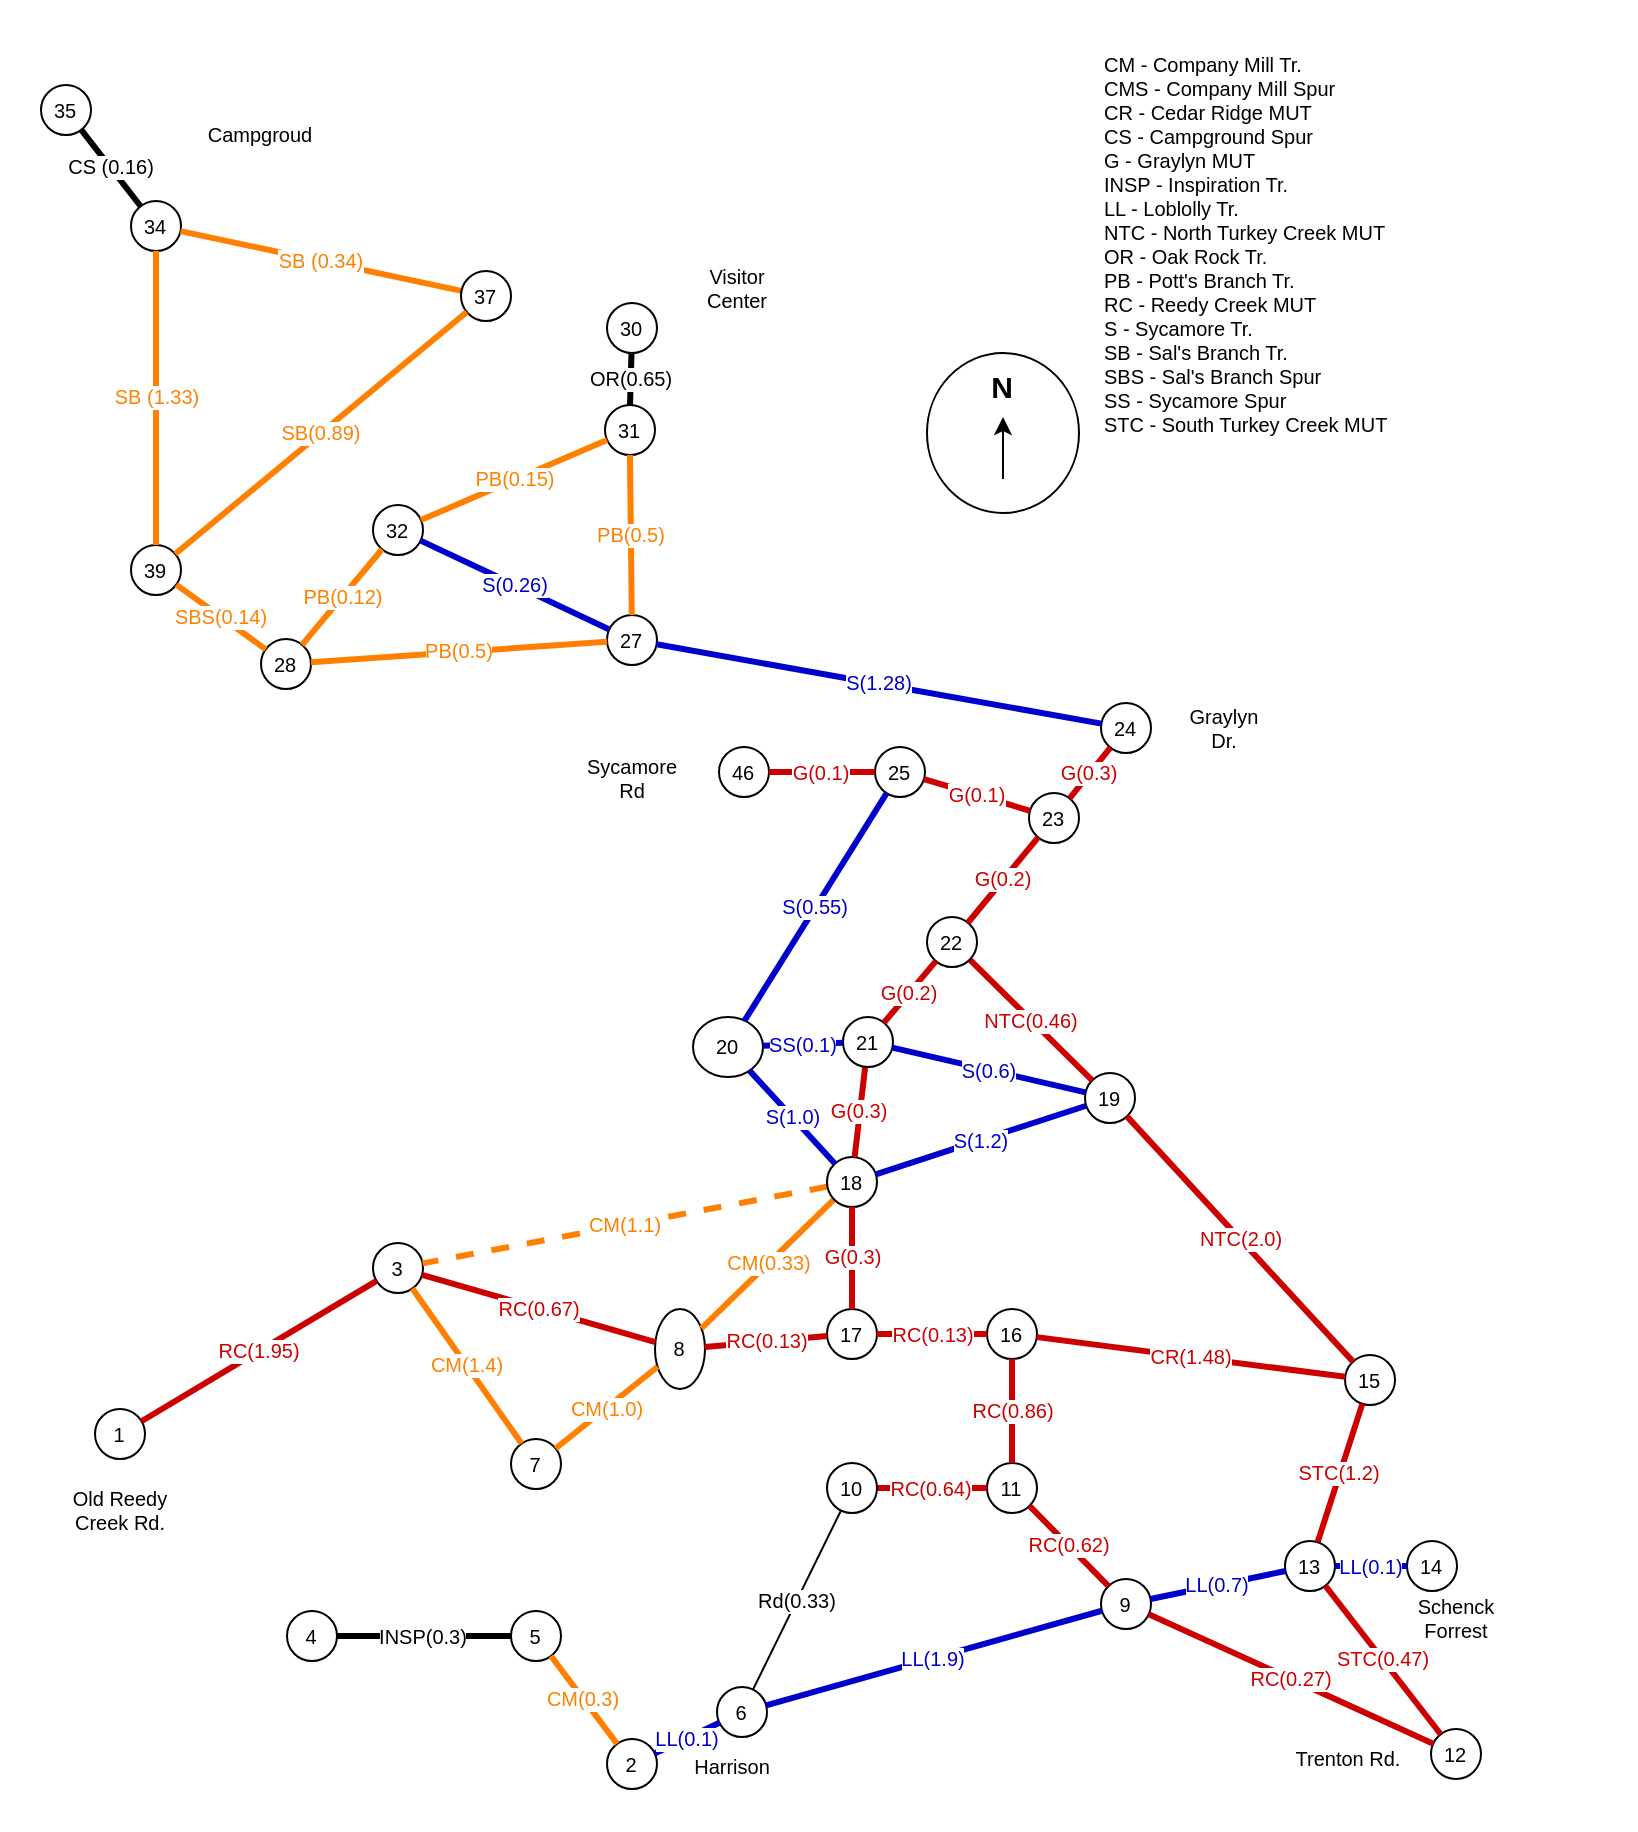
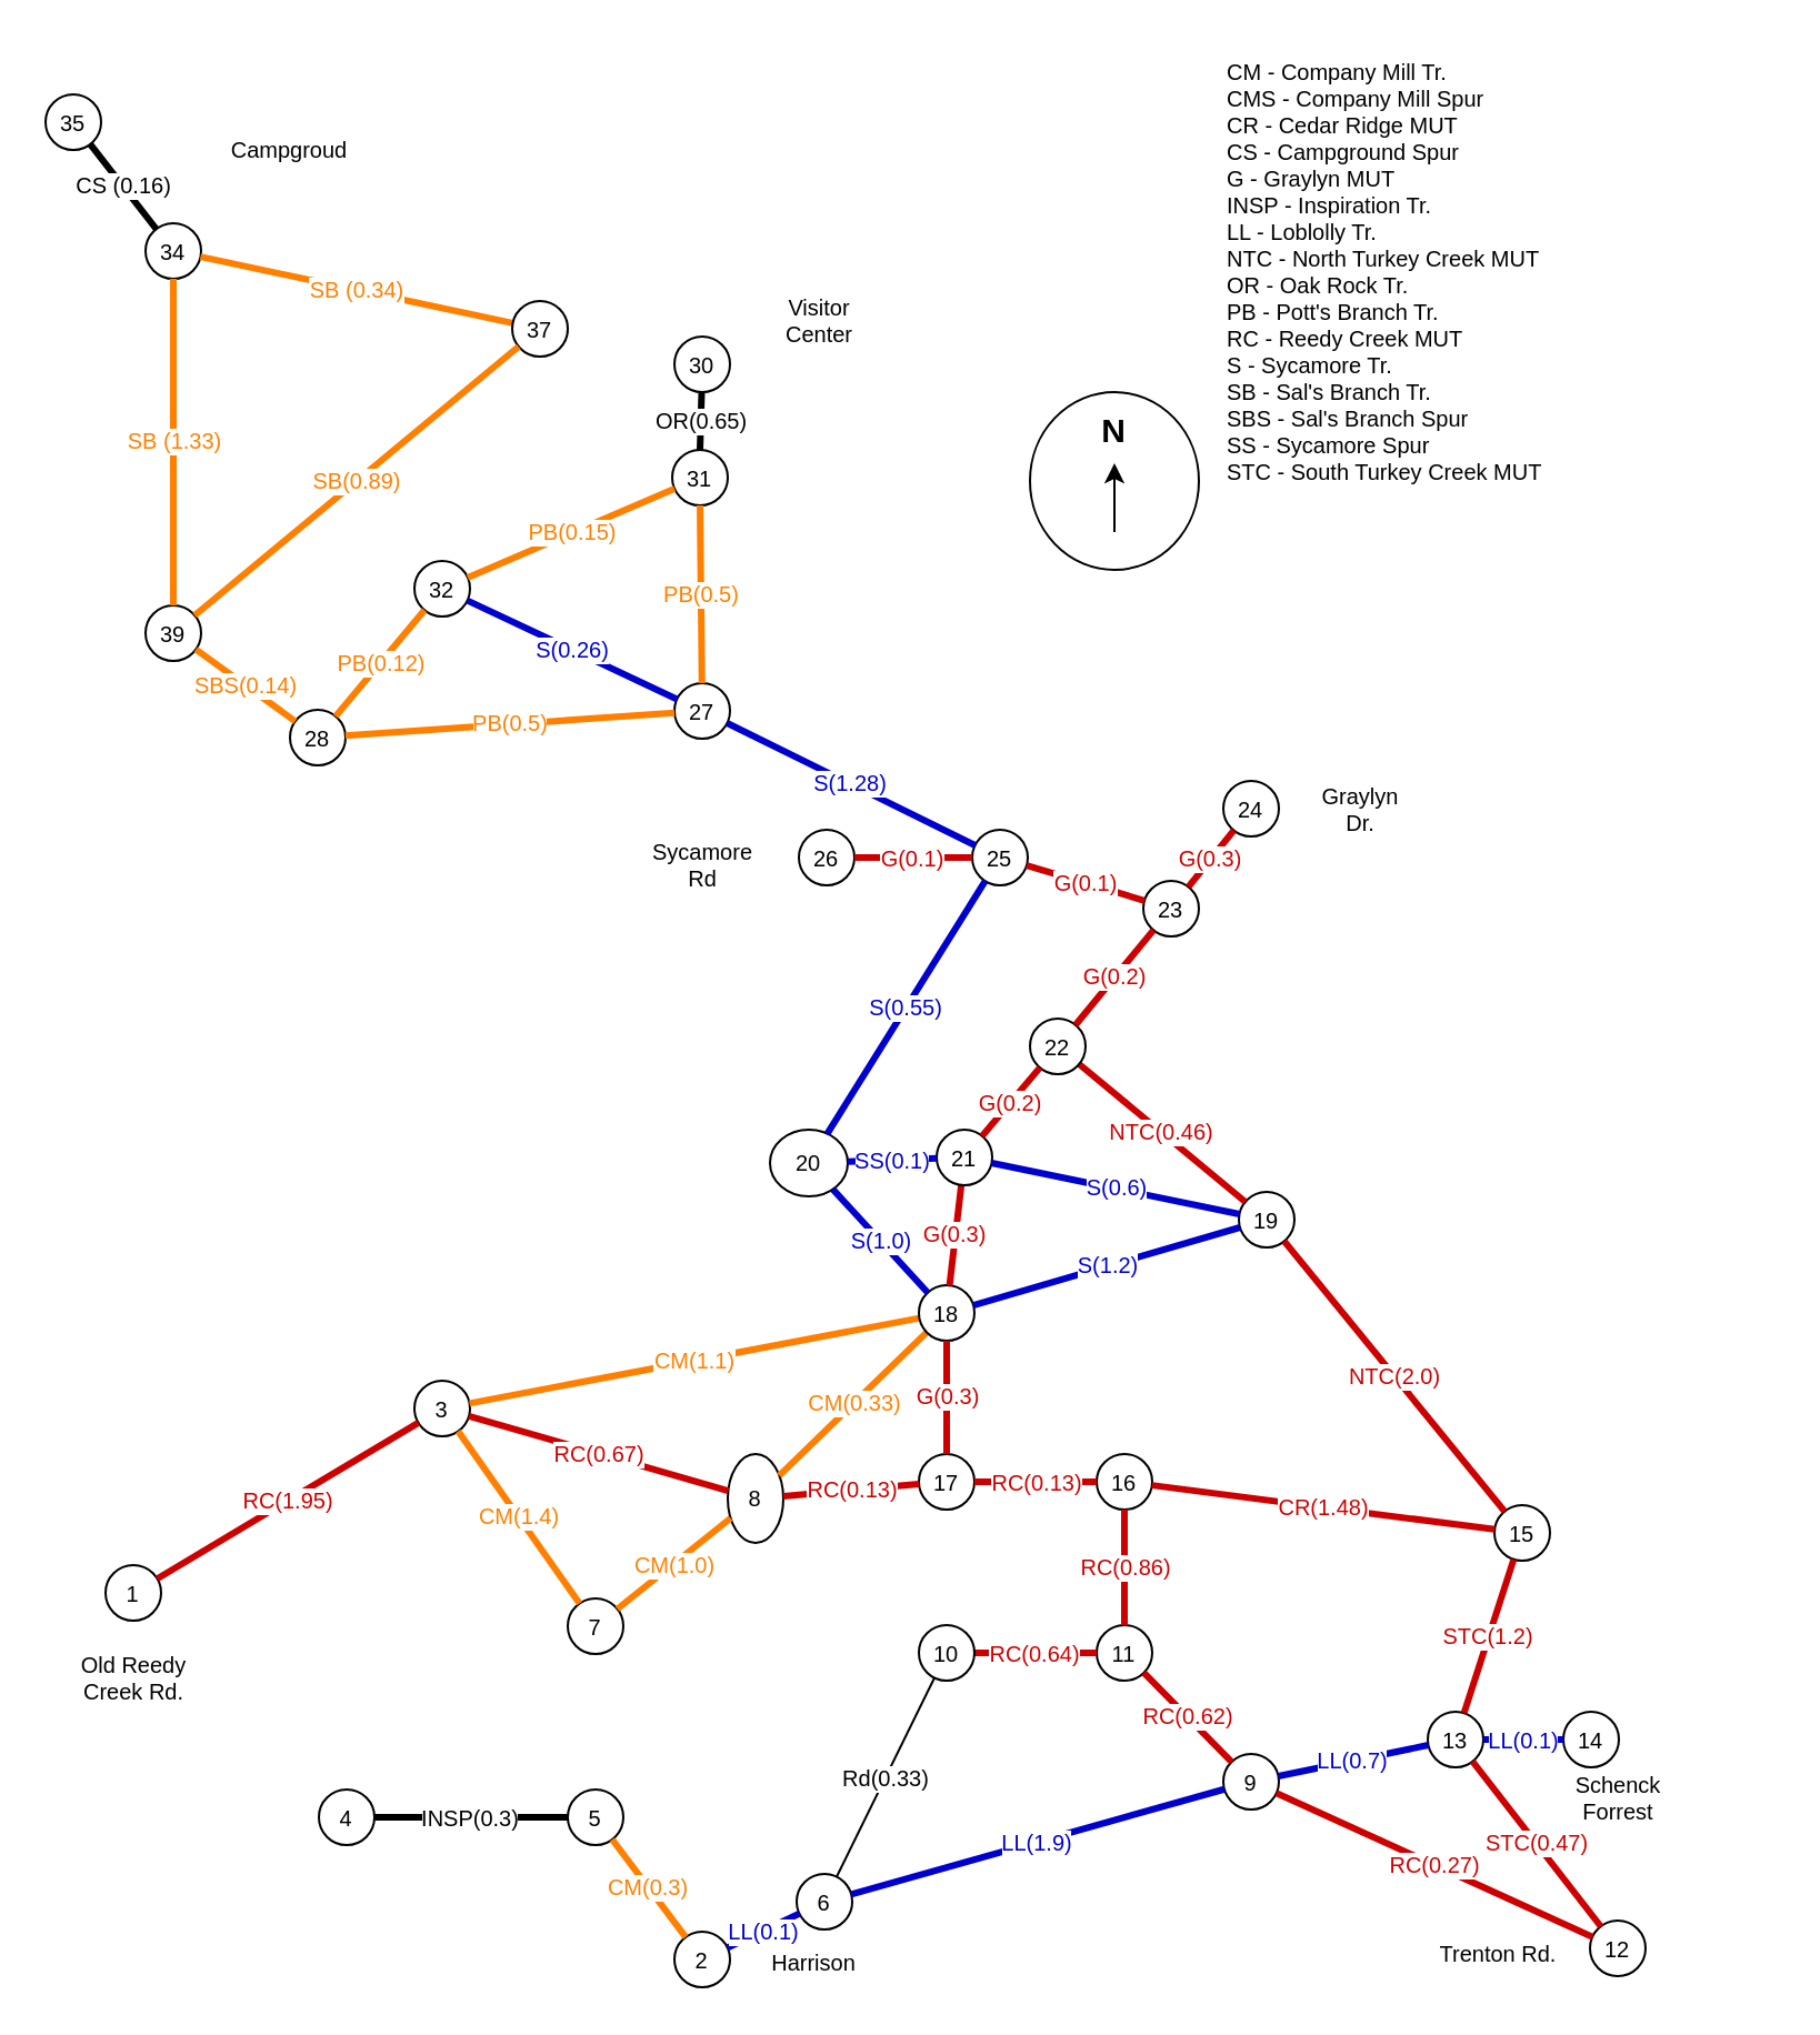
- <mxCell id="116" value="S(1.28)" style="endArrow=none;html=1;strokeColor=#0000CC;fontColor=#0000CC;strokeWidth=3;fontSize=10;" parent="1" source="114" target="78" edge="1"><mxGeometry width="100" height="100" relative="1" as="geometry"><mxPoint x="359" y="474" as="sourcePoint" /><mxPoint x="447" y="378" as="targetPoint" /></mxGeometry></mxCell>
+ <mxCell id="116" value="S(1.28)" style="endArrow=none;html=1;strokeColor=#0000CC;fontColor=#0000CC;strokeWidth=3;fontSize=10" parent="1" source="114" target="92" edge="1"><mxGeometry width="100" height="100" relative="1" as="geometry"><mxPoint x="359" y="474" as="sourcePoint" /><mxPoint x="447" y="378" as="targetPoint" /></mxGeometry></mxCell>
- <mxCell id="96" value="46" style="ellipse;whiteSpace=wrap;html=1;fillColor=none;fontColor=#000000;fontSize=10" parent="1" vertex="1"><mxGeometry x="359" y="373" width="25" height="25" as="geometry" /></mxCell>
+ <mxCell id="96" value="26" style="ellipse;whiteSpace=wrap;html=1;fillColor=none;fontColor=#000000;fontSize=10" parent="1" vertex="1"><mxGeometry x="359" y="373" width="25" height="25" as="geometry" /></mxCell>
- <mxCell id="67" value="19" style="ellipse;whiteSpace=wrap;html=1;fillColor=none;fontSize=10" parent="1" vertex="1"><mxGeometry x="542" y="536" width="25" height="25" as="geometry" /></mxCell>
+ <mxCell id="67" value="19" style="ellipse;whiteSpace=wrap;html=1;fillColor=none;fontSize=10" parent="1" vertex="1"><mxGeometry x="557" y="536" width="25" height="25" as="geometry" /></mxCell>
- <mxCell id="54" value="CM(1.1)" style="endArrow=none;html=1;strokeWidth=3;yellow;shadow=0;strokeColor=#FF8000;fontSize=10;fontColor=#FF8000;dashed=1;" parent="1" source="66" target="14" edge="1"><mxGeometry width="100" height="100" relative="1" as="geometry"><mxPoint x="285" y="593" as="sourcePoint" /><mxPoint x="285" y="659" as="targetPoint" /></mxGeometry></mxCell>
+ <mxCell id="54" value="CM(1.1)" style="endArrow=none;html=1;strokeWidth=3;yellow;shadow=0;strokeColor=#FF8000;fontSize=10;fontColor=#FF8000" parent="1" source="66" target="14" edge="1"><mxGeometry width="100" height="100" relative="1" as="geometry"><mxPoint x="285" y="593" as="sourcePoint" /><mxPoint x="285" y="659" as="targetPoint" /></mxGeometry></mxCell>
